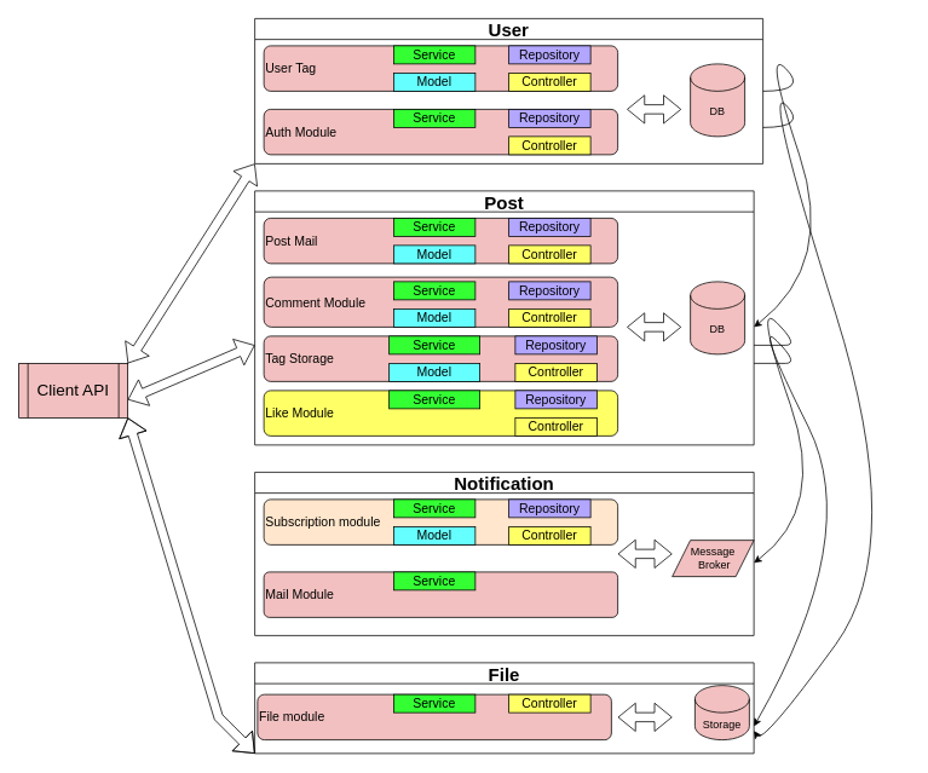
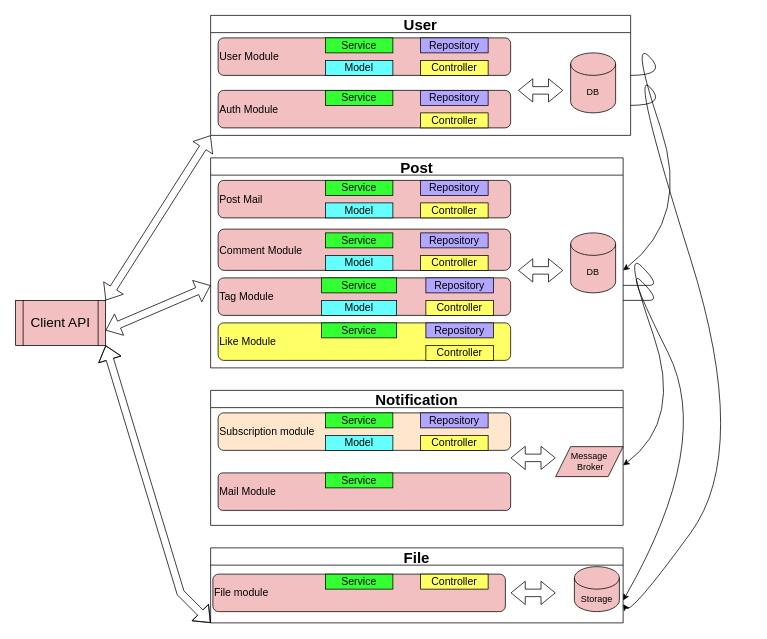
- <mxCell id="3" value="User Tag" style="rounded=1;whiteSpace=wrap;html=1;fontSize=14;align=left;fillColor=#f2c0c0;" vertex="1" parent="2"><mxGeometry x="10" y="30" width="390" height="50" as="geometry" /></mxCell>
+ <mxCell id="3" value="User Module" style="rounded=1;whiteSpace=wrap;html=1;fontSize=14;align=left;fillColor=#f2c0c0;" vertex="1" parent="2"><mxGeometry x="10" y="30" width="390" height="50" as="geometry" /></mxCell>
- <mxCell id="25" value="Tag Storage" style="rounded=1;whiteSpace=wrap;html=1;fontSize=14;align=left;fillColor=#f2c0c0;" vertex="1" parent="13"><mxGeometry x="10" y="160" width="390" height="50" as="geometry" /></mxCell>
+ <mxCell id="25" value="Tag Module" style="rounded=1;whiteSpace=wrap;html=1;fontSize=14;align=left;fillColor=#f2c0c0;" vertex="1" parent="13"><mxGeometry x="10" y="160" width="390" height="50" as="geometry" /></mxCell>
